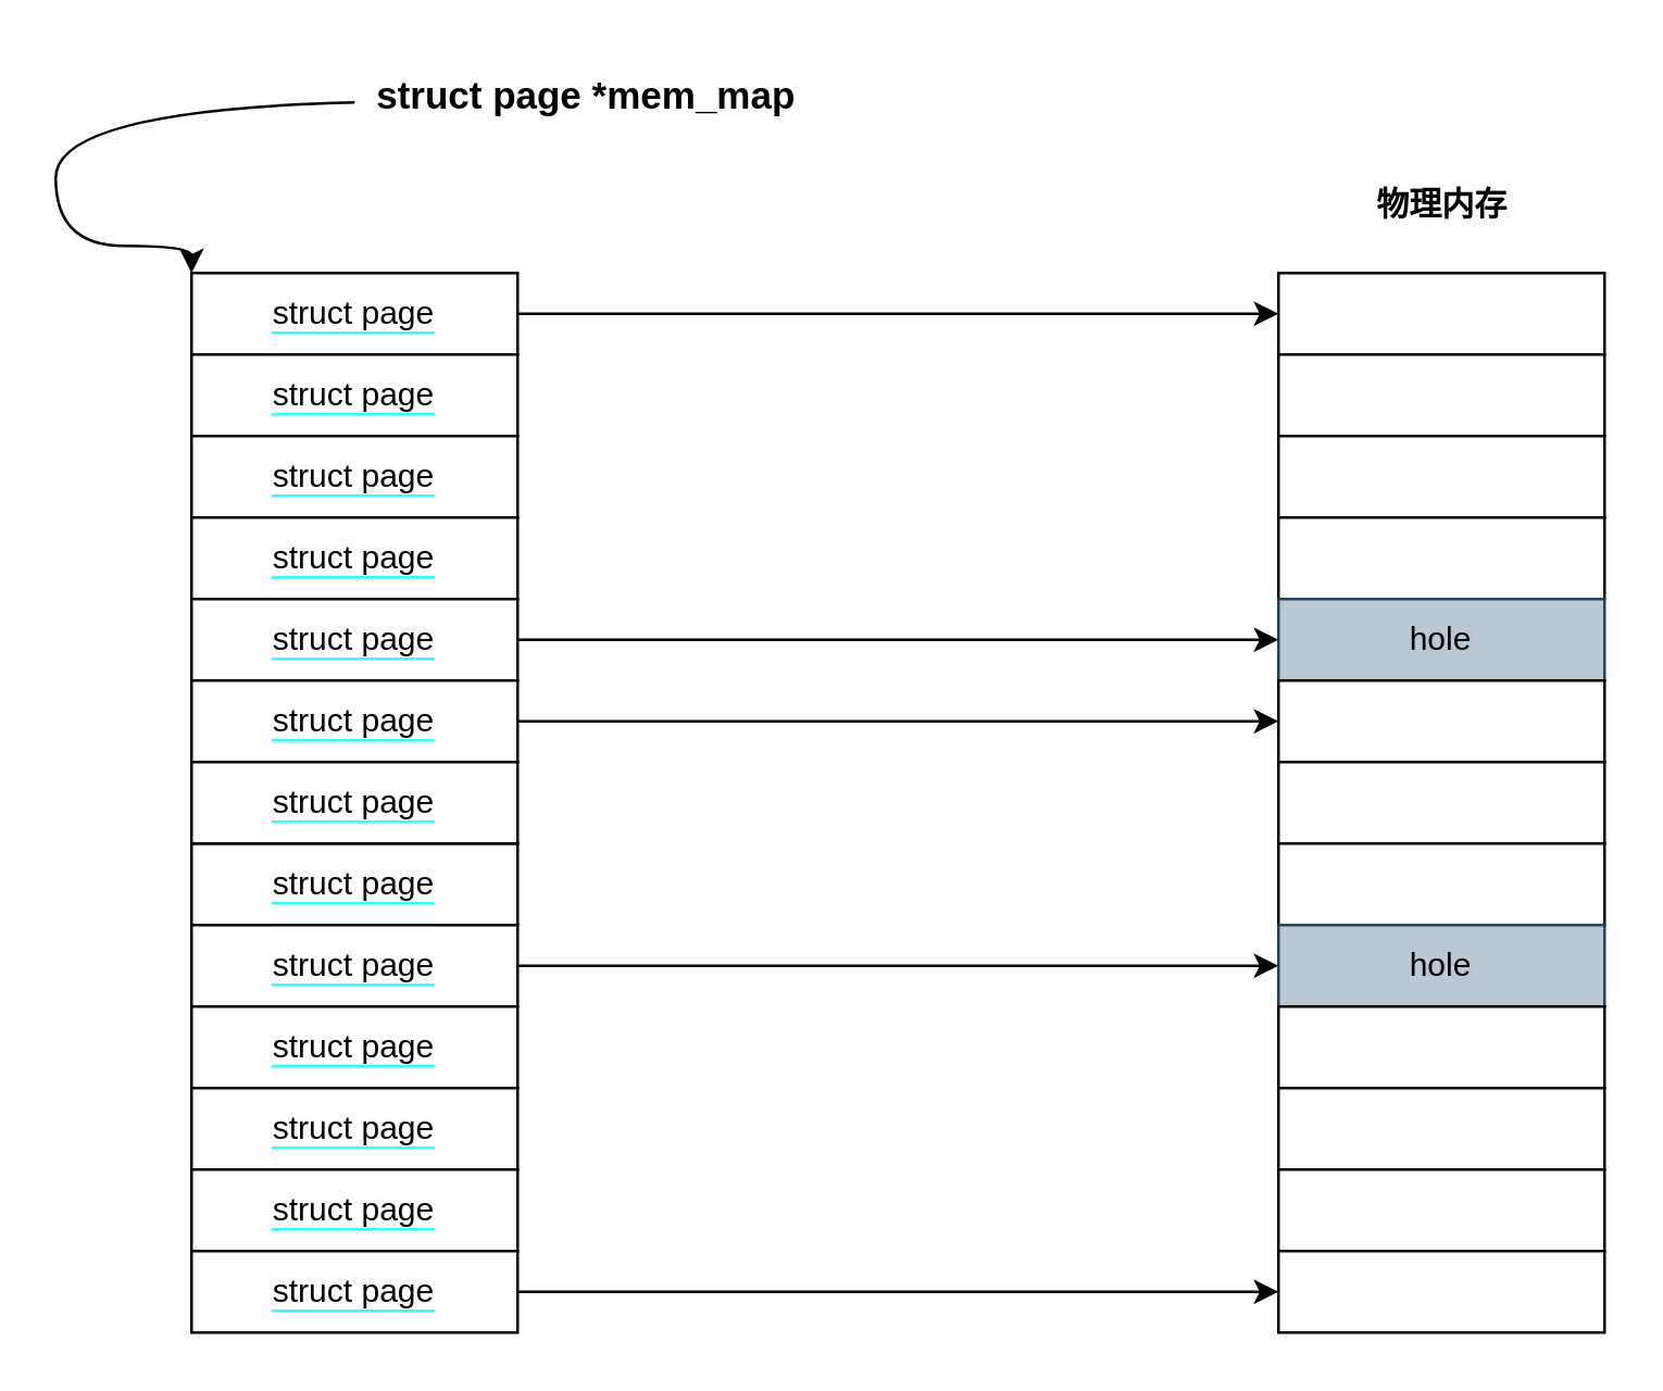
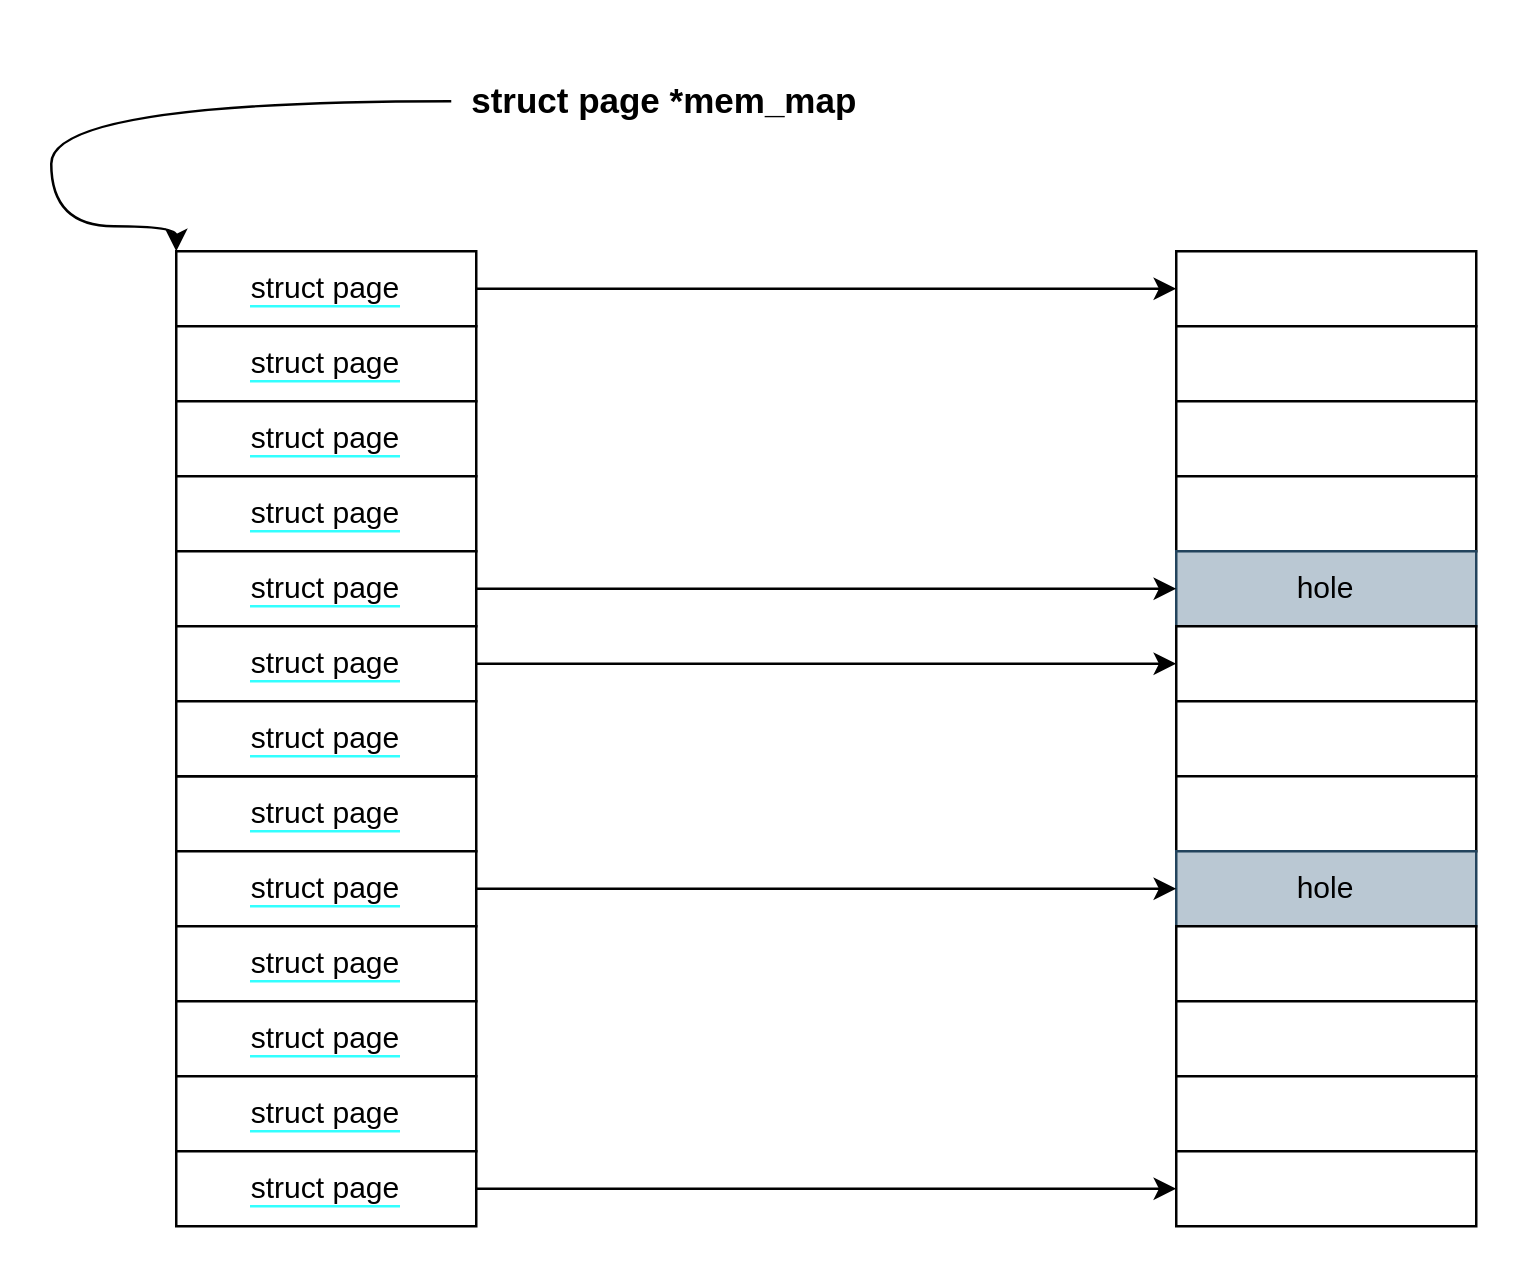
- <mxCell id="34" value="&lt;b style=&quot;font-size: 14px;&quot;&gt;struct page *mem_map&lt;/b&gt;" style="text;html=1;align=center;verticalAlign=middle;resizable=0;points=[];autosize=1;strokeColor=none;fillColor=none;labelBackgroundColor=none;labelBorderColor=none;spacing=0;fontSize=14;" vertex="1" parent="1"><mxGeometry x="130" y="20" width="170" height="30" as="geometry" /></mxCell>
+ <mxCell id="34" value="&lt;b style=&quot;font-size: 14px;&quot;&gt;struct page *mem_map&lt;/b&gt;" style="text;html=1;align=center;verticalAlign=middle;resizable=0;points=[];autosize=1;strokeColor=none;fillColor=none;labelBackgroundColor=none;labelBorderColor=none;spacing=0;fontSize=14;" vertex="1" parent="1"><mxGeometry x="180" y="25" width="170" height="30" as="geometry" /></mxCell>
- <mxCell id="14" value="&lt;b&gt;物理内存&lt;/b&gt;" style="text;html=1;align=center;verticalAlign=middle;resizable=0;points=[];autosize=1;strokeColor=none;fillColor=none;" vertex="1" parent="1"><mxGeometry x="495" y="60" width="70" height="30" as="geometry" /></mxCell>
